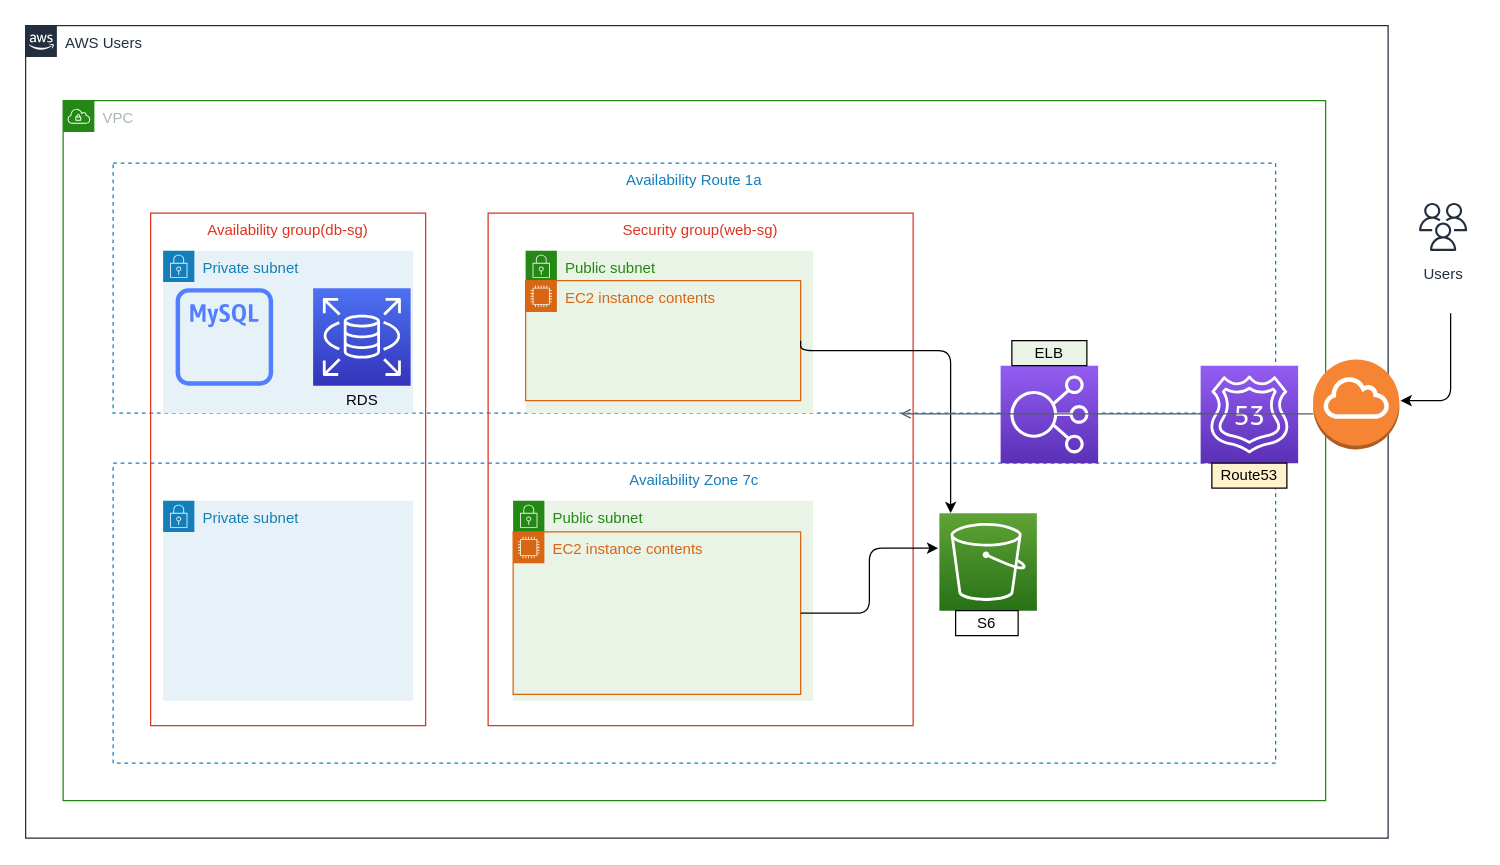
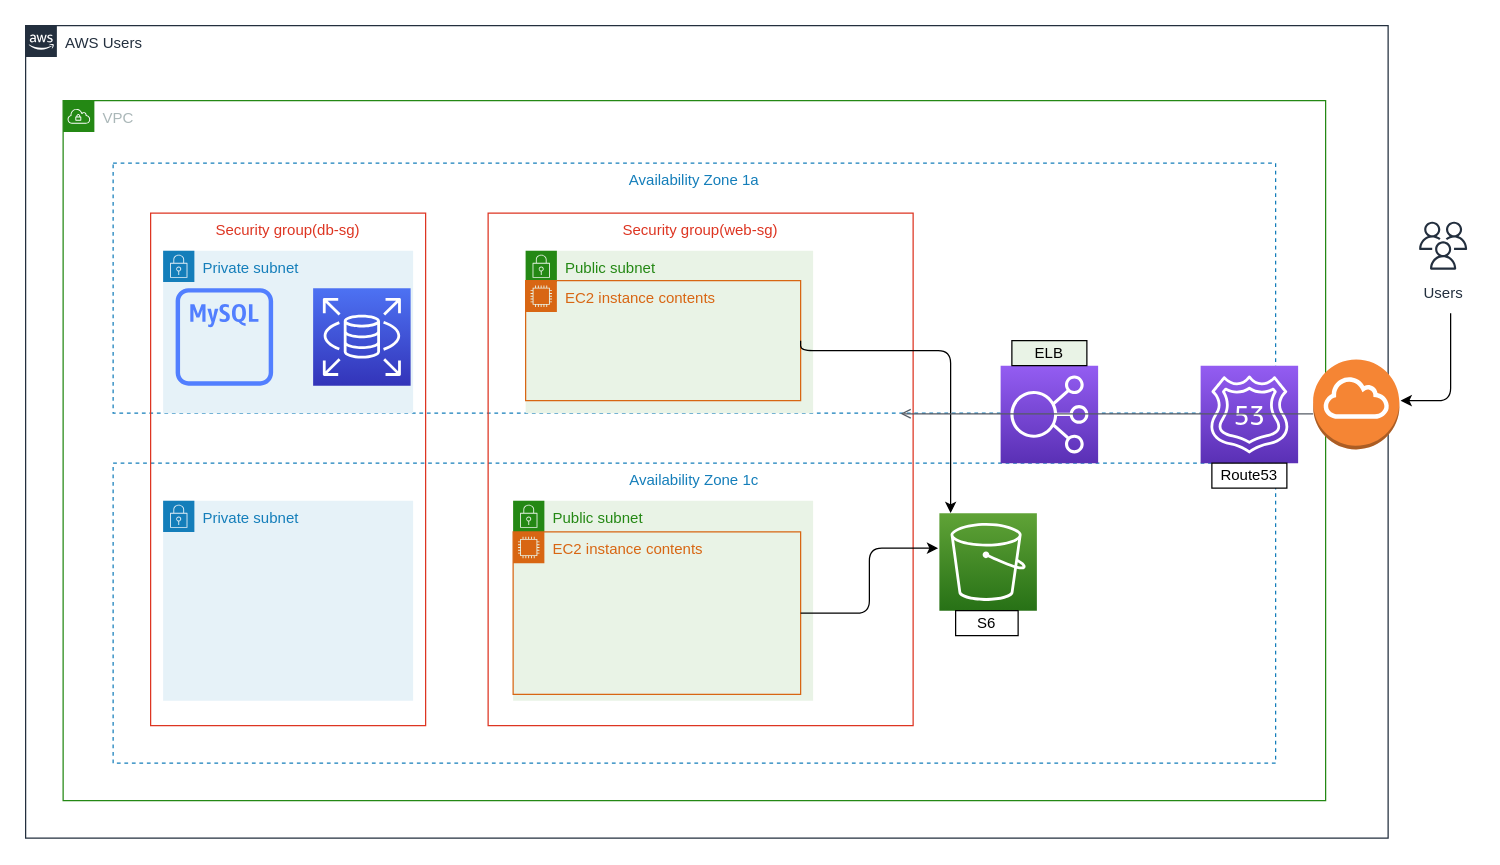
- <mxCell id="5" value="Availability Route 1a&#10;" style="fillColor=none;strokeColor=#147EBA;dashed=1;verticalAlign=top;fontStyle=0;fontColor=#147EBA;" vertex="1" parent="1"><mxGeometry x="90" y="130" width="930" height="200" as="geometry" /></mxCell>
+ <mxCell id="5" value="Availability Zone 1a&#10;" style="fillColor=none;strokeColor=#147EBA;dashed=1;verticalAlign=top;fontStyle=0;fontColor=#147EBA;" vertex="1" parent="1"><mxGeometry x="90" y="130" width="930" height="200" as="geometry" /></mxCell>
- <mxCell id="36" value="Users" style="outlineConnect=0;fontColor=#232F3E;gradientColor=none;strokeColor=#232F3E;fillColor=#ffffff;dashed=0;verticalLabelPosition=bottom;verticalAlign=top;align=center;html=1;fontSize=12;fontStyle=0;aspect=fixed;shape=mxgraph.aws4.resourceIcon;resIcon=mxgraph.aws4.users;" vertex="1" parent="1"><mxGeometry x="1130" y="157" width="48" height="48" as="geometry" /></mxCell>
+ <mxCell id="36" value="Users" style="outlineConnect=0;fontColor=#232F3E;gradientColor=none;strokeColor=#232F3E;fillColor=#ffffff;dashed=0;verticalLabelPosition=bottom;verticalAlign=top;align=center;html=1;fontSize=12;fontStyle=0;aspect=fixed;shape=mxgraph.aws4.resourceIcon;resIcon=mxgraph.aws4.users;" vertex="1" parent="1"><mxGeometry x="1130" y="172" width="48" height="48" as="geometry" /></mxCell>
- <mxCell id="7" value="Availability group(db-sg)&#10;" style="fillColor=none;strokeColor=#DD3522;verticalAlign=top;fontStyle=0;fontColor=#DD3522;" vertex="1" parent="1"><mxGeometry x="120" y="170" width="220" height="410" as="geometry" /></mxCell>
+ <mxCell id="7" value="Security group(db-sg)&#10;" style="fillColor=none;strokeColor=#DD3522;verticalAlign=top;fontStyle=0;fontColor=#DD3522;" vertex="1" parent="1"><mxGeometry x="120" y="170" width="220" height="410" as="geometry" /></mxCell>
- <mxCell id="11" value="RDS" style="text;html=1;resizable=0;autosize=1;align=center;verticalAlign=middle;points=[];fillColor=none;strokeColor=none;rounded=0;" vertex="1" parent="1"><mxGeometry x="269" y="310" width="40" height="20" as="geometry" /></mxCell>
- <mxCell id="33" value="Route53&lt;br&gt;" style="rounded=0;whiteSpace=wrap;html=1;fillColor=#fff2cc;" vertex="1" parent="1"><mxGeometry x="969" y="370" width="60" height="20" as="geometry" /></mxCell>
+ <mxCell id="33" value="Route53&lt;br&gt;" style="rounded=0;whiteSpace=wrap;html=1;" vertex="1" parent="1"><mxGeometry x="969" y="370" width="60" height="20" as="geometry" /></mxCell>
- <mxCell id="6" value="Availability Zone 7c&#10;" style="fillColor=none;strokeColor=#147EBA;dashed=1;verticalAlign=top;fontStyle=0;fontColor=#147EBA;" vertex="1" parent="1"><mxGeometry x="90" y="370" width="930" height="240" as="geometry" /></mxCell>
+ <mxCell id="6" value="Availability Zone 1c&#10;" style="fillColor=none;strokeColor=#147EBA;dashed=1;verticalAlign=top;fontStyle=0;fontColor=#147EBA;" vertex="1" parent="1"><mxGeometry x="90" y="370" width="930" height="240" as="geometry" /></mxCell>
